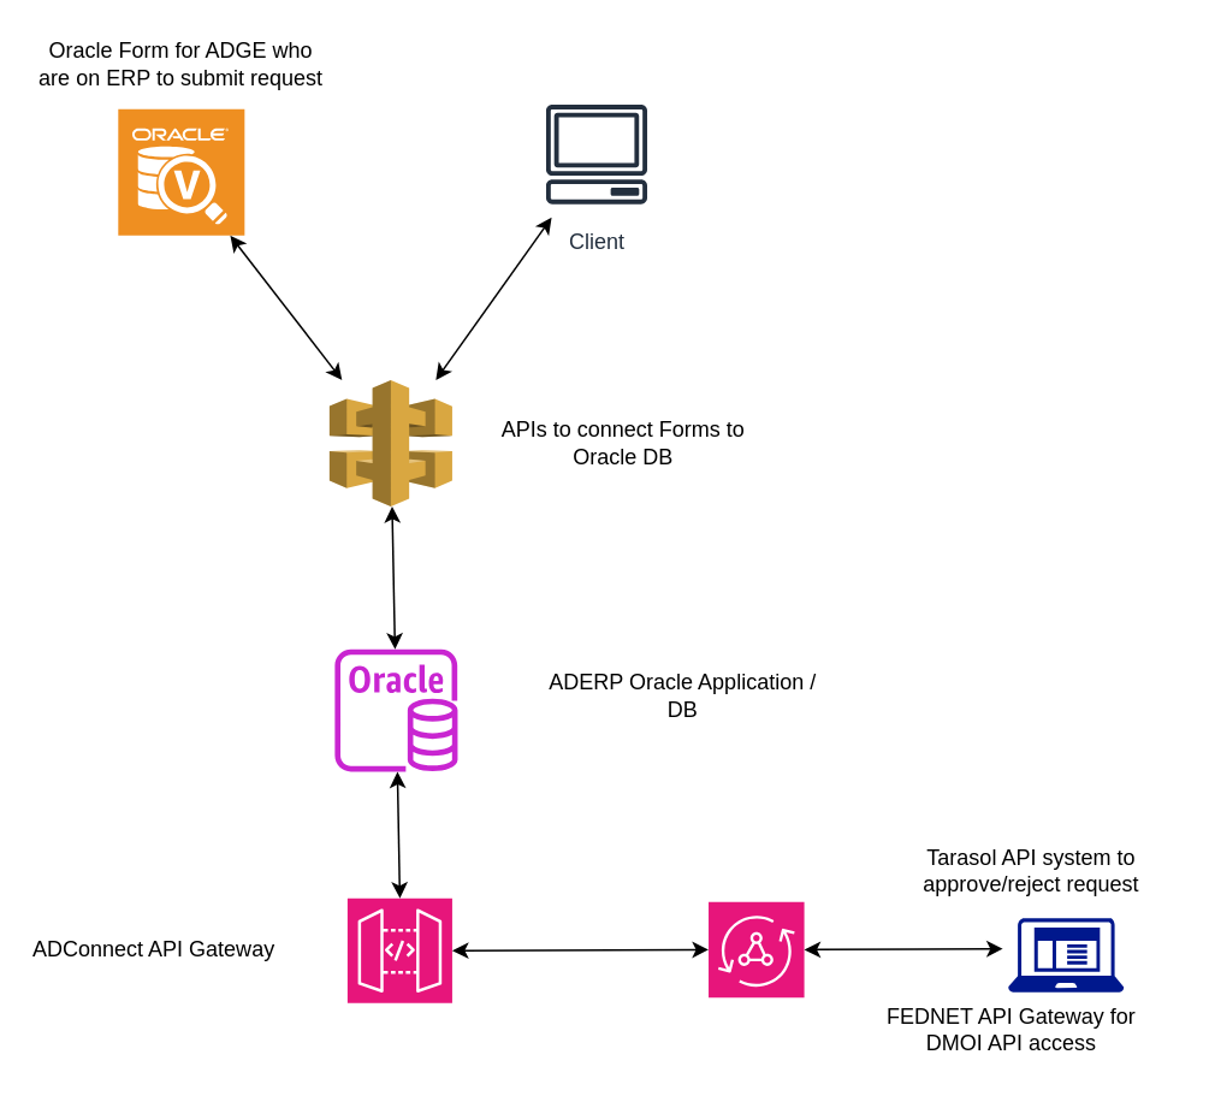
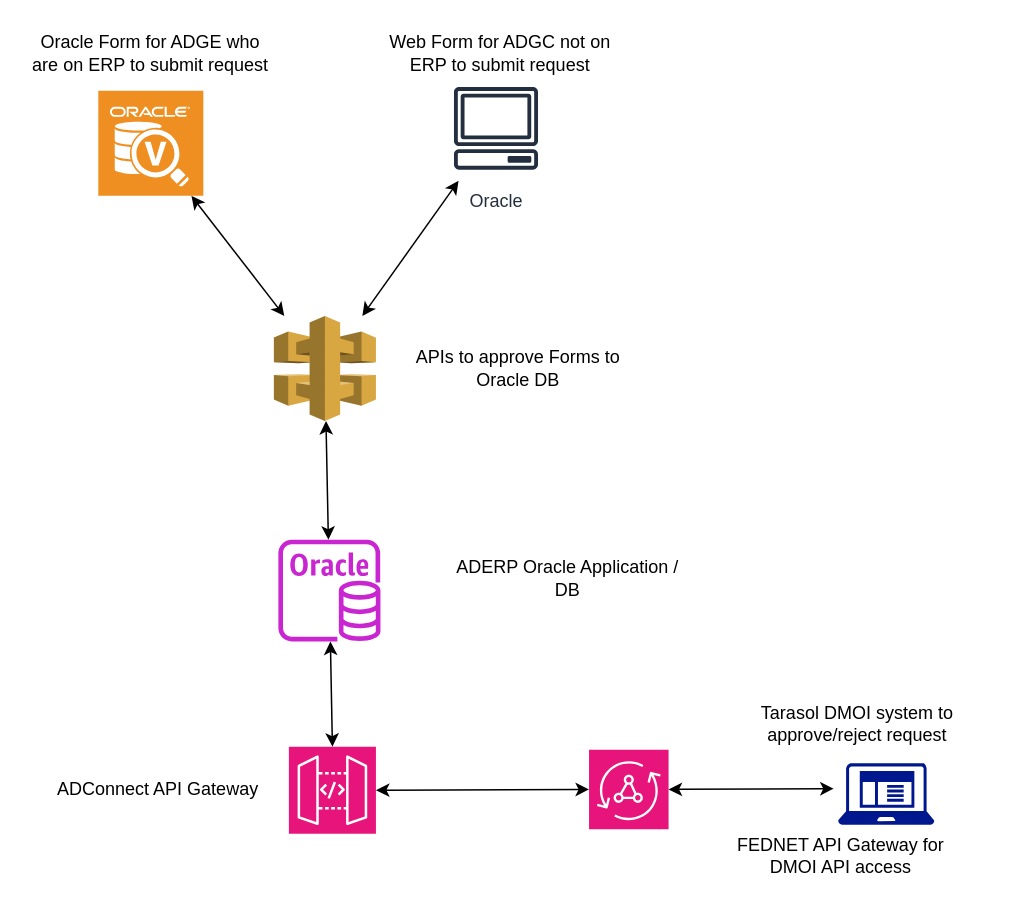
+ <mxCell id="15" value="Web Form for ADGC not on ERP to submit request" style="text;html=1;strokeColor=none;fillColor=none;align=center;verticalAlign=middle;whiteSpace=wrap;rounded=0;" vertex="1" parent="1"><mxGeometry x="253" y="20" width="160" height="30" as="geometry" /></mxCell>
- <mxCell id="4" value="Client" style="sketch=0;outlineConnect=0;fontColor=#232F3E;gradientColor=none;strokeColor=#232F3E;fillColor=#ffffff;dashed=0;verticalLabelPosition=bottom;verticalAlign=top;align=center;html=1;fontSize=12;fontStyle=0;aspect=fixed;shape=mxgraph.aws4.resourceIcon;resIcon=mxgraph.aws4.client;" vertex="1" parent="1"><mxGeometry x="295" y="50" width="70" height="70" as="geometry" /></mxCell>
+ <mxCell id="4" value="Oracle" style="sketch=0;outlineConnect=0;fontColor=#232F3E;gradientColor=none;strokeColor=#232F3E;fillColor=#ffffff;dashed=0;verticalLabelPosition=bottom;verticalAlign=top;align=center;html=1;fontSize=12;fontStyle=0;aspect=fixed;shape=mxgraph.aws4.resourceIcon;resIcon=mxgraph.aws4.client;" vertex="1" parent="1"><mxGeometry x="295" y="50" width="70" height="70" as="geometry" /></mxCell>
- <mxCell id="16" value="APIs to connect Forms to Oracle DB" style="text;html=1;strokeColor=none;fillColor=none;align=center;verticalAlign=middle;whiteSpace=wrap;rounded=0;" vertex="1" parent="1"><mxGeometry x="265" y="230" width="160" height="30" as="geometry" /></mxCell>
+ <mxCell id="16" value="APIs to approve Forms to Oracle DB" style="text;html=1;strokeColor=none;fillColor=none;align=center;verticalAlign=middle;whiteSpace=wrap;rounded=0;" vertex="1" parent="1"><mxGeometry x="265" y="230" width="160" height="30" as="geometry" /></mxCell>
- <mxCell id="20" value="Tarasol API system to approve/reject request" style="text;html=1;strokeColor=none;fillColor=none;align=center;verticalAlign=middle;whiteSpace=wrap;rounded=0;" vertex="1" parent="1"><mxGeometry x="490.75" y="467" width="160" height="30" as="geometry" /></mxCell>
+ <mxCell id="20" value="Tarasol DMOI system to approve/reject request" style="text;html=1;strokeColor=none;fillColor=none;align=center;verticalAlign=middle;whiteSpace=wrap;rounded=0;" vertex="1" parent="1"><mxGeometry x="490.75" y="467" width="160" height="30" as="geometry" /></mxCell>
- <mxCell id="18" value="ADConnect API Gateway" style="text;html=1;strokeColor=none;fillColor=none;align=center;verticalAlign=middle;whiteSpace=wrap;rounded=0;" vertex="1" parent="1"><mxGeometry x="5" y="511" width="160" height="30" as="geometry" /></mxCell>
+ <mxCell id="18" value="ADConnect API Gateway" style="text;html=1;strokeColor=none;fillColor=none;align=center;verticalAlign=middle;whiteSpace=wrap;rounded=0;" vertex="1" parent="1"><mxGeometry x="25" y="511" width="160" height="30" as="geometry" /></mxCell>
